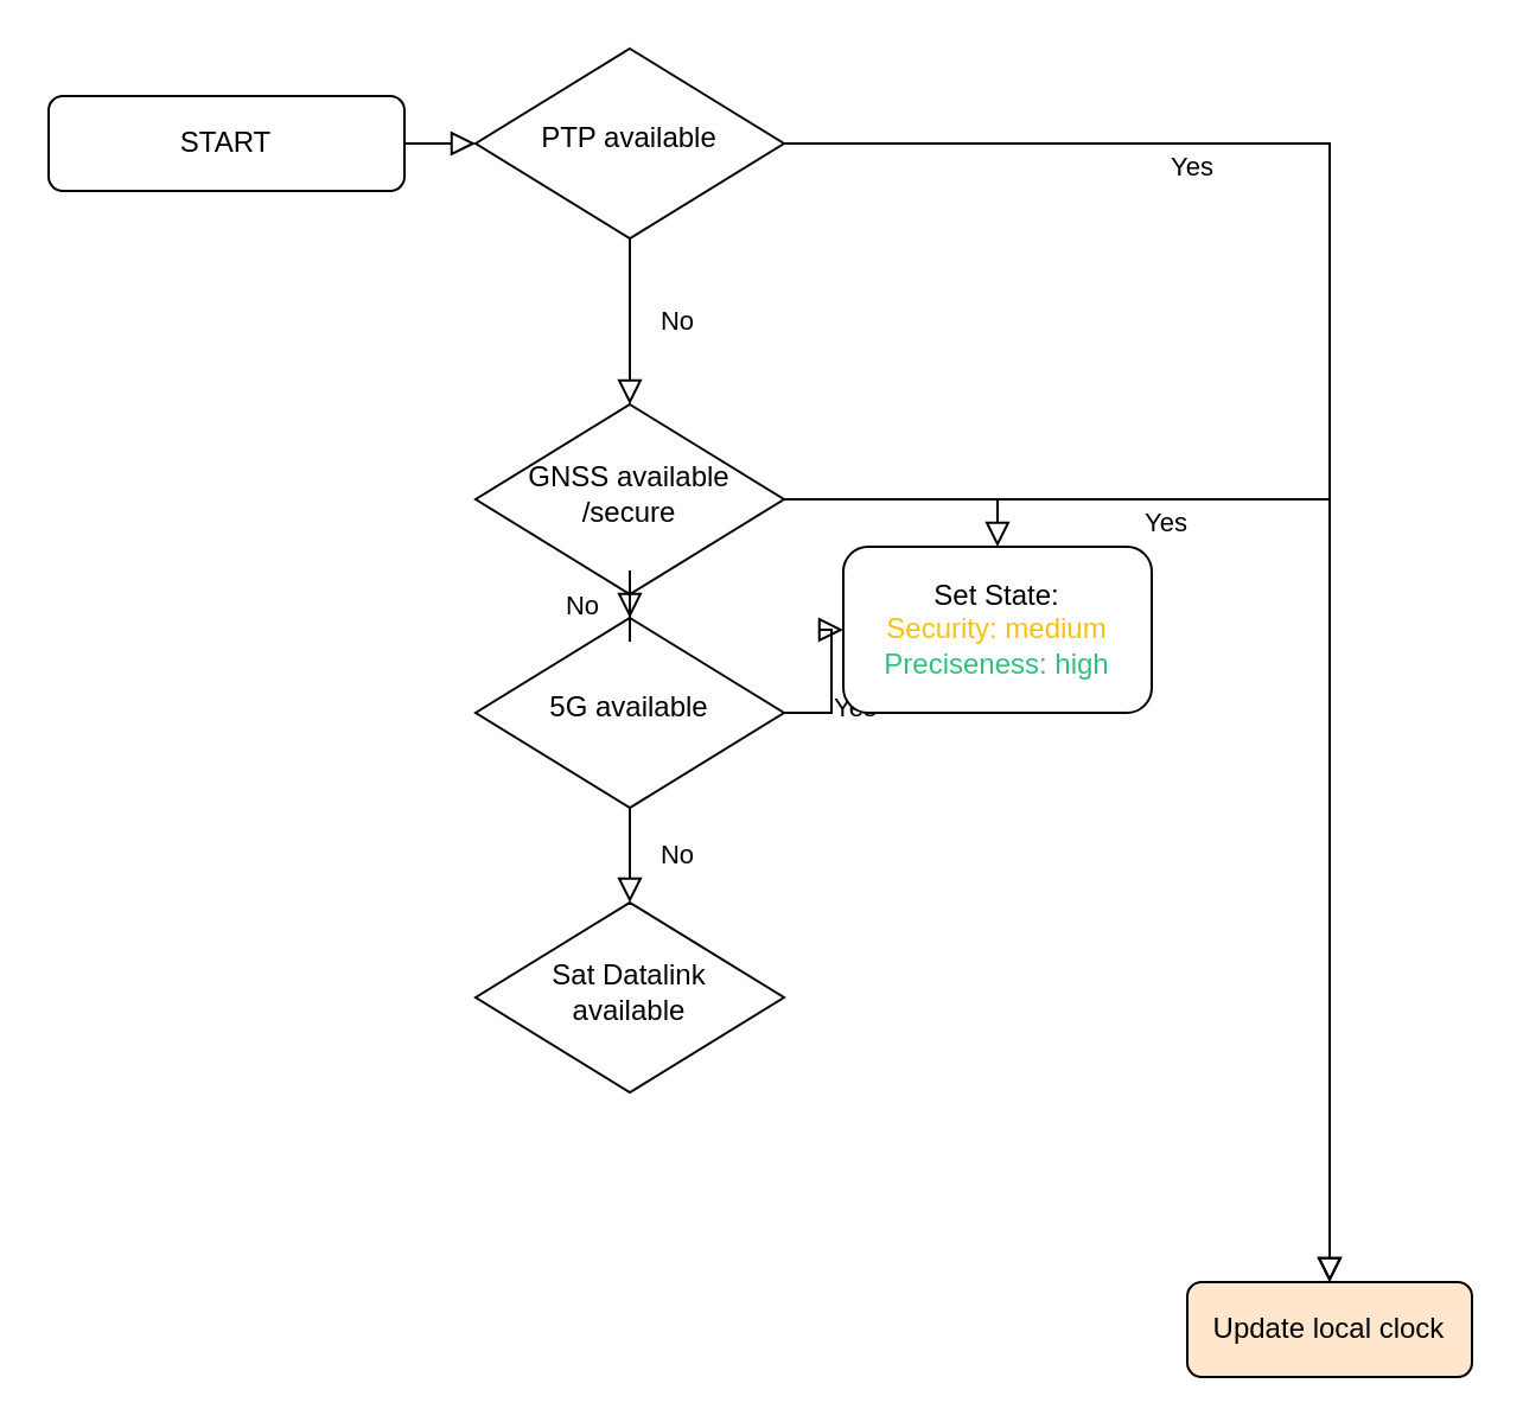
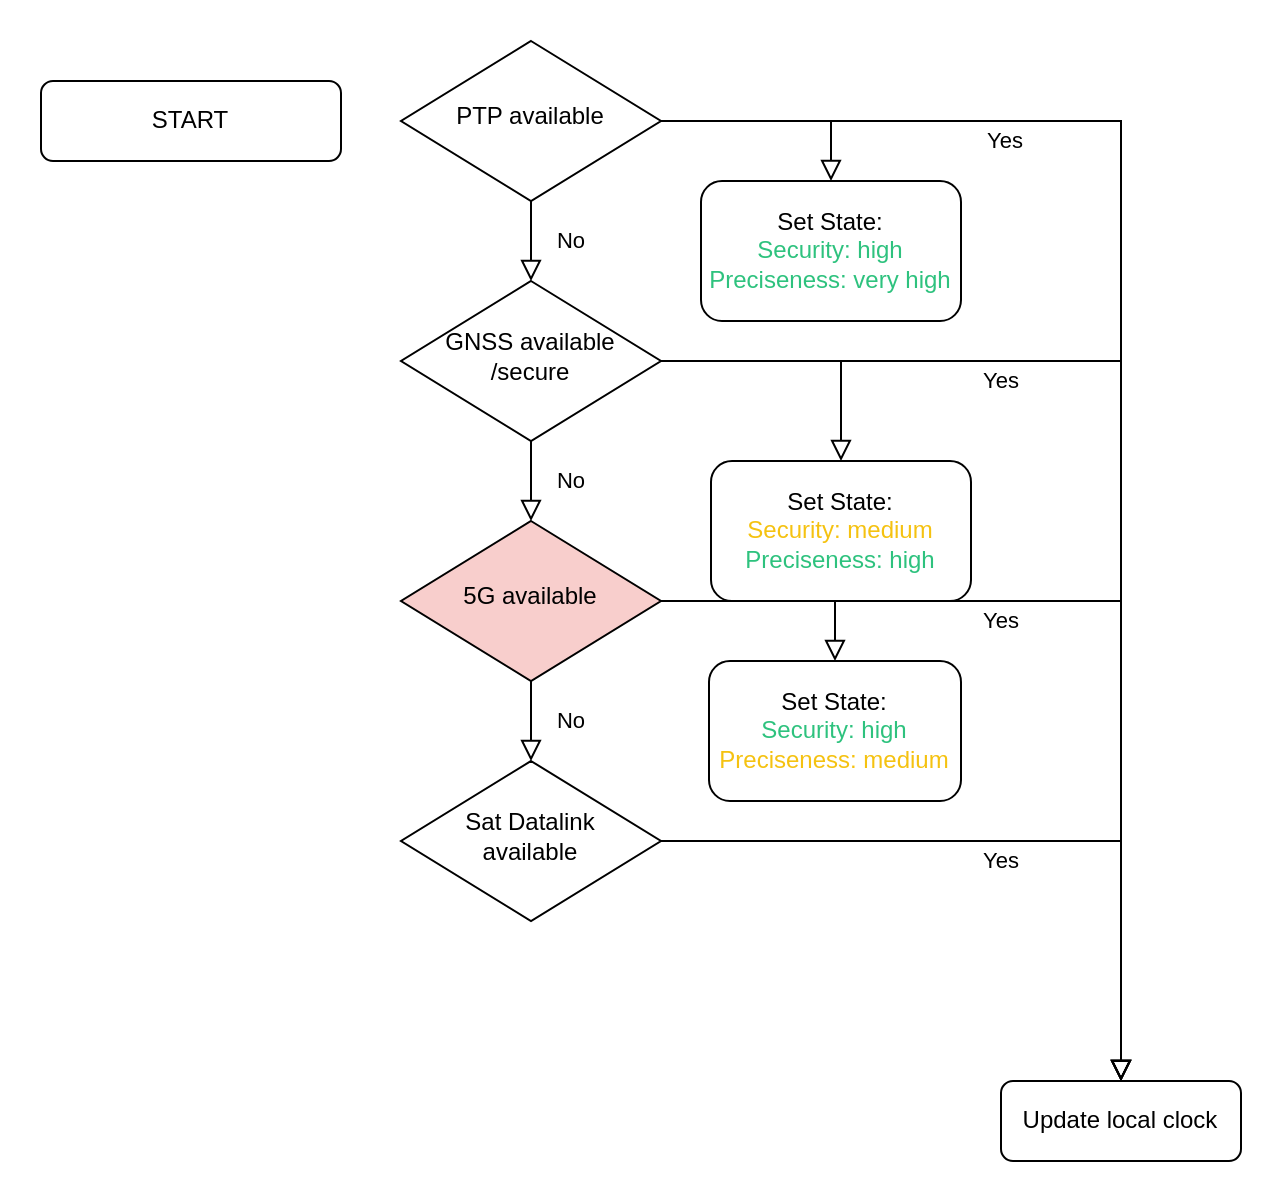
- <mxCell id="2" value="" style="rounded=0;html=1;jettySize=auto;orthogonalLoop=1;fontSize=11;endArrow=block;endFill=0;endSize=8;strokeWidth=1;shadow=0;labelBackgroundColor=none;edgeStyle=orthogonalEdgeStyle;" parent="1" source="3" target="6" edge="1"><mxGeometry relative="1" as="geometry" /></mxCell>
+ <mxCell id="17" value="" style="rounded=0;html=1;jettySize=auto;orthogonalLoop=1;fontSize=11;endArrow=block;endFill=0;endSize=8;strokeWidth=1;shadow=0;labelBackgroundColor=none;edgeStyle=orthogonalEdgeStyle;entryX=0.5;entryY=0;entryDx=0;entryDy=0;" edge="1" parent="1" source="6" target="16"><mxGeometry y="20" relative="1" as="geometry"><mxPoint as="offset" /><mxPoint x="390" y="10" as="sourcePoint" /><mxPoint x="610" y="10" as="targetPoint" /></mxGeometry></mxCell>
+ <mxCell id="16" value="&lt;div&gt;Set State: &lt;span style=&quot;color: light-dark(rgb(46, 194, 126), rgb(237, 237, 237));&quot;&gt;&lt;br&gt;&lt;/span&gt;&lt;/div&gt;&lt;div&gt;&lt;span style=&quot;color: light-dark(rgb(46, 194, 126), rgb(237, 237, 237));&quot;&gt;Security: high&lt;/span&gt;&lt;/div&gt;&lt;div&gt;&lt;span style=&quot;color: light-dark(rgb(46, 194, 126), rgb(237, 237, 237));&quot;&gt;Preciseness: very high&lt;/span&gt;&lt;/div&gt;" style="rounded=1;whiteSpace=wrap;html=1;fontSize=12;glass=0;strokeWidth=1;shadow=0;" vertex="1" parent="1"><mxGeometry x="350" y="90" width="130" height="70" as="geometry" /></mxCell>
- <mxCell id="9" value="&lt;div&gt;GNSS available&lt;/div&gt;&lt;div&gt;/secure&lt;/div&gt;" style="rhombus;whiteSpace=wrap;html=1;shadow=0;fontFamily=Helvetica;fontSize=12;align=center;strokeWidth=1;spacing=6;spacingTop=-4;" parent="1" vertex="1"><mxGeometry x="200" y="170" width="130" height="80" as="geometry" /></mxCell>
+ <mxCell id="9" value="&lt;div&gt;GNSS available&lt;/div&gt;&lt;div&gt;/secure&lt;/div&gt;" style="rhombus;whiteSpace=wrap;html=1;shadow=0;fontFamily=Helvetica;fontSize=12;align=center;strokeWidth=1;spacing=6;spacingTop=-4;" parent="1" vertex="1"><mxGeometry x="200" y="140" width="130" height="80" as="geometry" /></mxCell>
- <mxCell id="10" value="Yes" style="edgeStyle=orthogonalEdgeStyle;rounded=0;html=1;jettySize=auto;orthogonalLoop=1;fontSize=11;endArrow=block;endFill=0;endSize=8;strokeWidth=1;shadow=0;labelBackgroundColor=none;" edge="1" parent="1" source="11" target="20"><mxGeometry x="-0.277" y="-10" relative="1" as="geometry"><mxPoint as="offset" /><mxPoint x="370" y="330" as="targetPoint" /></mxGeometry></mxCell>
+ <mxCell id="10" value="Yes" style="edgeStyle=orthogonalEdgeStyle;rounded=0;html=1;jettySize=auto;orthogonalLoop=1;fontSize=11;endArrow=block;endFill=0;endSize=8;strokeWidth=1;shadow=0;labelBackgroundColor=none;entryX=0.5;entryY=0;entryDx=0;entryDy=0;" edge="1" parent="1" source="11" target="7"><mxGeometry x="-0.277" y="-10" relative="1" as="geometry"><mxPoint as="offset" /><mxPoint x="370" y="330" as="targetPoint" /></mxGeometry></mxCell>
- <mxCell id="11" value="5G available" style="rhombus;whiteSpace=wrap;html=1;shadow=0;fontFamily=Helvetica;fontSize=12;align=center;strokeWidth=1;spacing=6;spacingTop=-4;" vertex="1" parent="1"><mxGeometry x="200" y="260" width="130" height="80" as="geometry" /></mxCell>
+ <mxCell id="11" value="5G available" style="rhombus;whiteSpace=wrap;html=1;shadow=0;fontFamily=Helvetica;fontSize=12;align=center;strokeWidth=1;spacing=6;spacingTop=-4;fillColor=#f8cecc;" vertex="1" parent="1"><mxGeometry x="200" y="260" width="130" height="80" as="geometry" /></mxCell>
+ <mxCell id="19" value="" style="rounded=0;html=1;jettySize=auto;orthogonalLoop=1;fontSize=11;endArrow=block;endFill=0;endSize=8;strokeWidth=1;shadow=0;labelBackgroundColor=none;edgeStyle=orthogonalEdgeStyle;exitX=1;exitY=0.5;exitDx=0;exitDy=0;entryX=0.5;entryY=0;entryDx=0;entryDy=0;" edge="1" parent="1" source="11" target="21"><mxGeometry y="20" relative="1" as="geometry"><mxPoint as="offset" /><mxPoint x="410" y="30" as="sourcePoint" /><mxPoint x="410" y="330" as="targetPoint" /></mxGeometry></mxCell>
+ <mxCell id="21" value="&lt;div&gt;Set State: &lt;span style=&quot;color: light-dark(rgb(46, 194, 126), rgb(237, 237, 237));&quot;&gt;&lt;br&gt;&lt;/span&gt;&lt;/div&gt;&lt;div&gt;&lt;span style=&quot;color: light-dark(rgb(46, 194, 126), rgb(237, 237, 237));&quot;&gt;Security: high&lt;/span&gt;&lt;/div&gt;&lt;div&gt;&lt;span style=&quot;color: light-dark(rgb(245, 194, 17), rgb(237, 237, 237));&quot;&gt;Preciseness: medium&lt;/span&gt;&lt;/div&gt;" style="rounded=1;whiteSpace=wrap;html=1;fontSize=12;glass=0;strokeWidth=1;shadow=0;" vertex="1" parent="1"><mxGeometry x="354" y="330" width="126" height="70" as="geometry" /></mxCell>
+ <mxCell id="15" value="Yes" style="rounded=0;html=1;jettySize=auto;orthogonalLoop=1;fontSize=11;endArrow=block;endFill=0;endSize=8;strokeWidth=1;shadow=0;labelBackgroundColor=none;edgeStyle=orthogonalEdgeStyle;exitX=1;exitY=0.5;exitDx=0;exitDy=0;entryX=0.5;entryY=0;entryDx=0;entryDy=0;" edge="1" parent="1" source="13" target="7"><mxGeometry x="-0.029" y="-10" relative="1" as="geometry"><mxPoint as="offset" /><mxPoint x="275" y="350" as="sourcePoint" /><mxPoint x="275" y="390" as="targetPoint" /></mxGeometry></mxCell>
- <mxCell id="7" value="Update local clock" style="rounded=1;whiteSpace=wrap;html=1;fontSize=12;glass=0;strokeWidth=1;shadow=0;fillColor=#ffe6cc;" parent="1" vertex="1"><mxGeometry x="500" y="540" width="120" height="40" as="geometry" /></mxCell>
+ <mxCell id="7" value="Update local clock" style="rounded=1;whiteSpace=wrap;html=1;fontSize=12;glass=0;strokeWidth=1;shadow=0;" parent="1" vertex="1"><mxGeometry x="500" y="540" width="120" height="40" as="geometry" /></mxCell>
